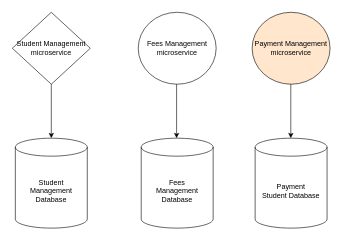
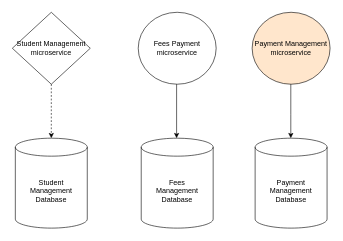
- <mxCell id="4" value="Fees Management&lt;br&gt;microservice" style="ellipse;whiteSpace=wrap;html=1;" vertex="1" parent="1"><mxGeometry x="230" y="20" width="130" height="120" as="geometry" /></mxCell>
+ <mxCell id="4" value="Fees Payment&lt;br&gt;microservice" style="ellipse;whiteSpace=wrap;html=1;" vertex="1" parent="1"><mxGeometry x="230" y="20" width="130" height="120" as="geometry" /></mxCell>
- <mxCell id="8" value="" style="endArrow=classic;html=1;rounded=0;exitX=0.5;exitY=1;exitDx=0;exitDy=0;entryX=0.5;entryY=0;entryDx=0;entryDy=0;entryPerimeter=0;" edge="1" parent="1" source="2" target="3"><mxGeometry width="50" height="50" relative="1" as="geometry"><mxPoint x="270" y="250" as="sourcePoint" /><mxPoint x="80" y="200" as="targetPoint" /></mxGeometry></mxCell>
+ <mxCell id="8" value="" style="endArrow=classic;html=1;rounded=0;exitX=0.5;exitY=1;exitDx=0;exitDy=0;entryX=0.5;entryY=0;entryDx=0;entryDy=0;entryPerimeter=0;dashed=1;" edge="1" parent="1" source="2" target="3"><mxGeometry width="50" height="50" relative="1" as="geometry"><mxPoint x="270" y="250" as="sourcePoint" /><mxPoint x="80" y="200" as="targetPoint" /></mxGeometry></mxCell>
- <mxCell id="7" value="Payment&lt;br&gt;Student Database" style="shape=cylinder3;whiteSpace=wrap;html=1;boundedLbl=1;backgroundOutline=1;size=15;" vertex="1" parent="1"><mxGeometry x="425" y="230" width="120" height="150" as="geometry" /></mxCell>
+ <mxCell id="7" value="Payment&lt;br&gt;Management Database" style="shape=cylinder3;whiteSpace=wrap;html=1;boundedLbl=1;backgroundOutline=1;size=15;" vertex="1" parent="1"><mxGeometry x="425" y="230" width="120" height="150" as="geometry" /></mxCell>
